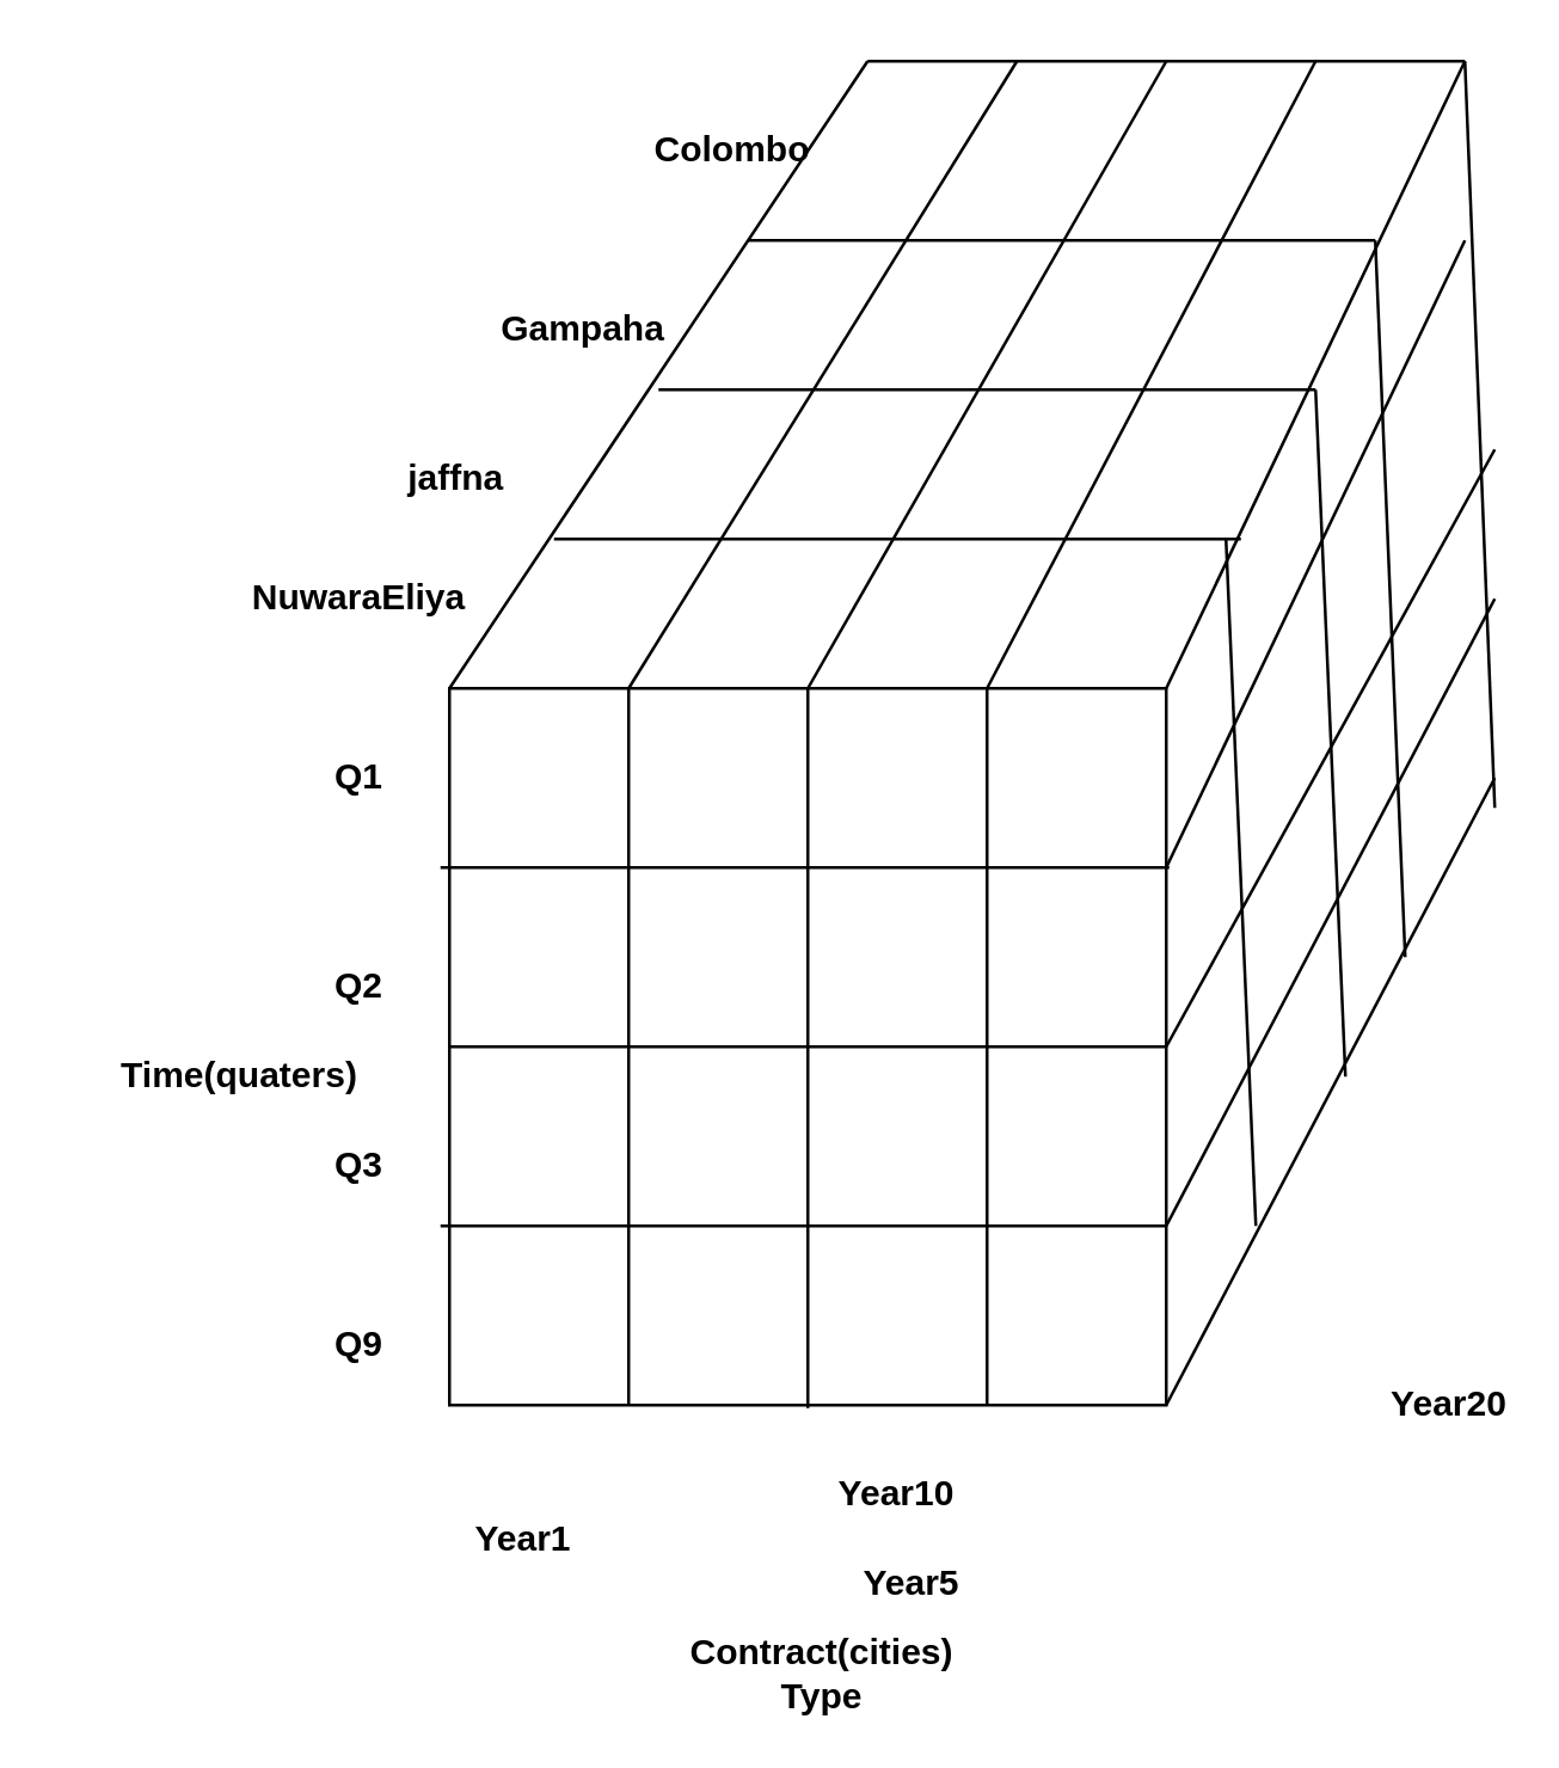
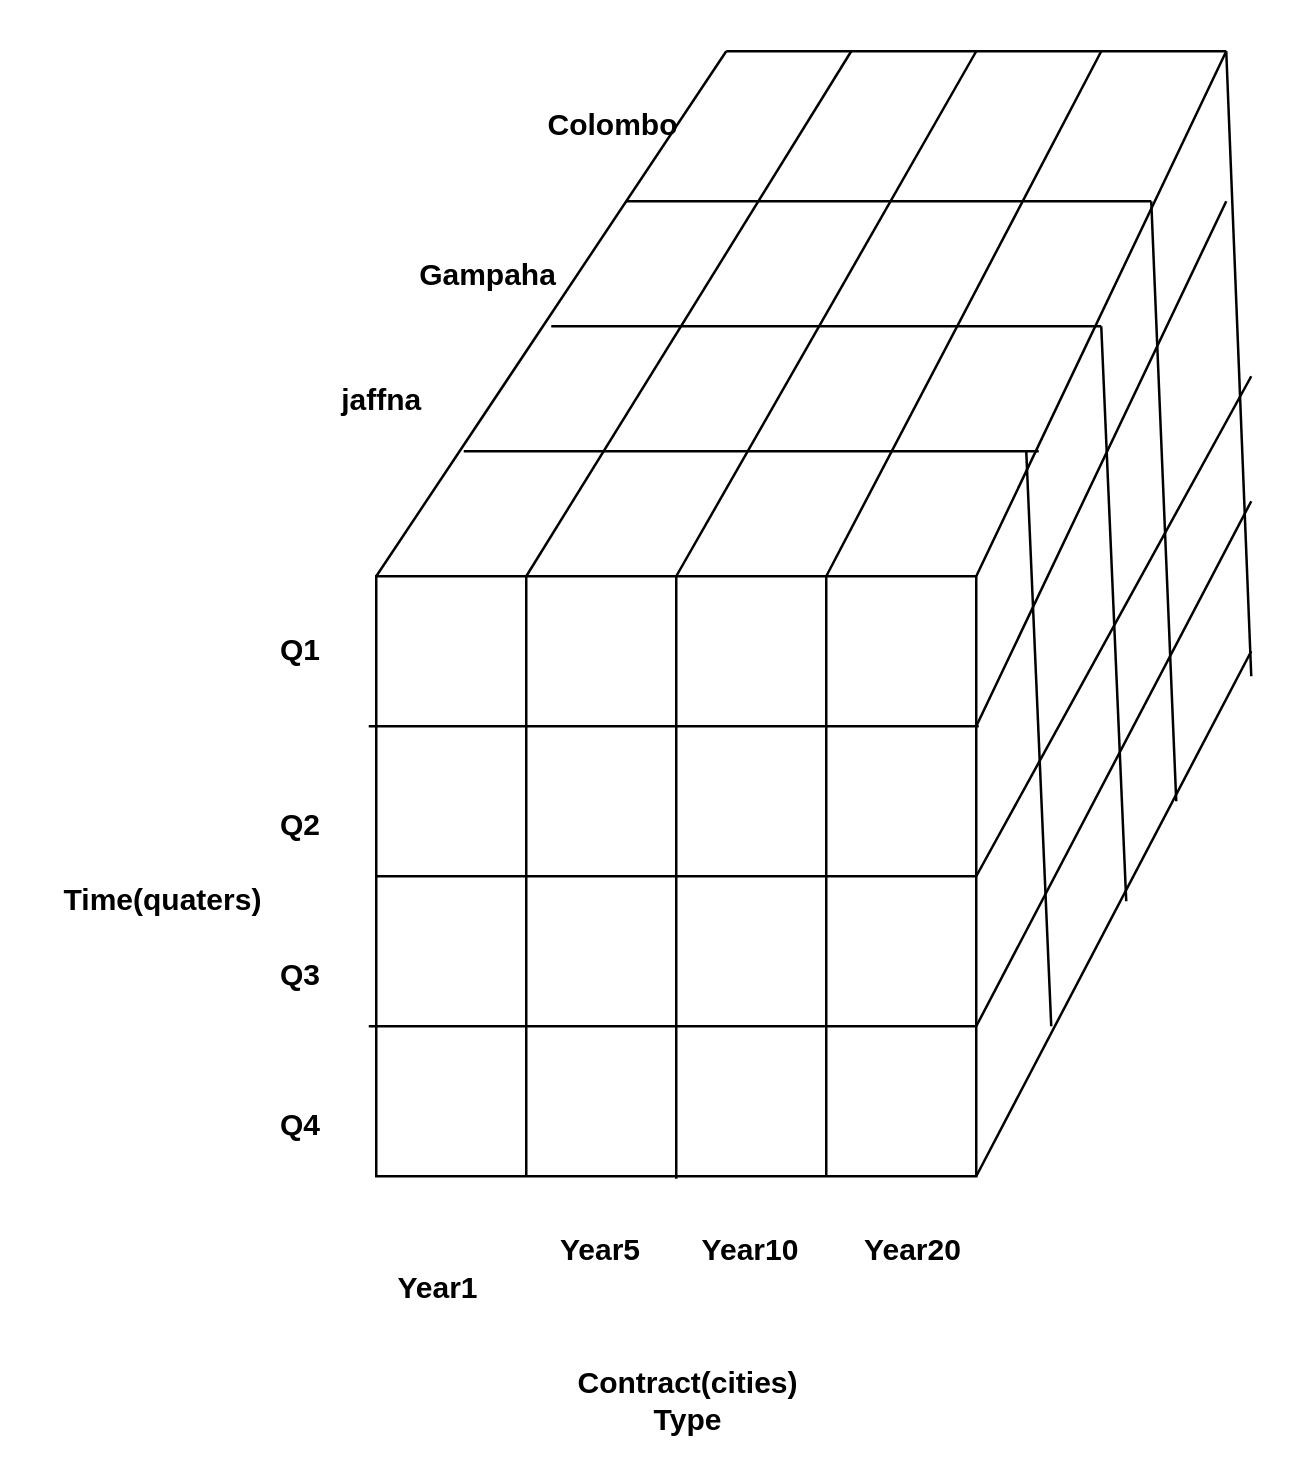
- <mxCell id="36" value="&lt;b&gt;NuwaraEliya&lt;/b&gt;" style="text;html=1;strokeColor=none;fillColor=none;align=center;verticalAlign=middle;whiteSpace=wrap;rounded=0;" parent="1" vertex="1"><mxGeometry x="95" y="190" width="50" height="20" as="geometry" /></mxCell>
- <mxCell id="24" value="&lt;b&gt;Time(quaters)&lt;/b&gt;" style="text;html=1;strokeColor=none;fillColor=none;align=center;verticalAlign=middle;whiteSpace=wrap;rounded=0;" parent="1" vertex="1"><mxGeometry x="35" y="350" width="90" height="20" as="geometry" /></mxCell>
+ <mxCell id="24" value="&lt;b&gt;Time(quaters)&lt;/b&gt;" style="text;html=1;strokeColor=none;fillColor=none;align=center;verticalAlign=middle;whiteSpace=wrap;rounded=0;" parent="1" vertex="1"><mxGeometry x="20" y="350" width="90" height="20" as="geometry" /></mxCell>
- <mxCell id="28" value="&lt;b&gt;Q9&lt;/b&gt;" style="text;html=1;strokeColor=none;fillColor=none;align=center;verticalAlign=middle;whiteSpace=wrap;rounded=0;" parent="1" vertex="1"><mxGeometry x="100" y="440" width="40" height="20" as="geometry" /></mxCell>
+ <mxCell id="28" value="&lt;b&gt;Q4&lt;/b&gt;" style="text;html=1;strokeColor=none;fillColor=none;align=center;verticalAlign=middle;whiteSpace=wrap;rounded=0;" parent="1" vertex="1"><mxGeometry x="100" y="440" width="40" height="20" as="geometry" /></mxCell>
- <mxCell id="33" value="&lt;b&gt;Year20&lt;/b&gt;" style="text;html=1;strokeColor=none;fillColor=none;align=center;verticalAlign=middle;whiteSpace=wrap;rounded=0;" parent="1" vertex="1"><mxGeometry x="460" y="460" width="50" height="20" as="geometry" /></mxCell>
+ <mxCell id="33" value="&lt;b&gt;Year20&lt;/b&gt;" style="text;html=1;strokeColor=none;fillColor=none;align=center;verticalAlign=middle;whiteSpace=wrap;rounded=0;" parent="1" vertex="1"><mxGeometry x="340" y="490" width="50" height="20" as="geometry" /></mxCell>
- <mxCell id="31" value="&lt;b&gt;Year5&lt;/b&gt;" style="text;html=1;strokeColor=none;fillColor=none;align=center;verticalAlign=middle;whiteSpace=wrap;rounded=0;" parent="1" vertex="1"><mxGeometry x="275" y="520" width="60" height="20" as="geometry" /></mxCell>
+ <mxCell id="31" value="&lt;b&gt;Year5&lt;/b&gt;" style="text;html=1;strokeColor=none;fillColor=none;align=center;verticalAlign=middle;whiteSpace=wrap;rounded=0;" parent="1" vertex="1"><mxGeometry x="210" y="490" width="60" height="20" as="geometry" /></mxCell>
